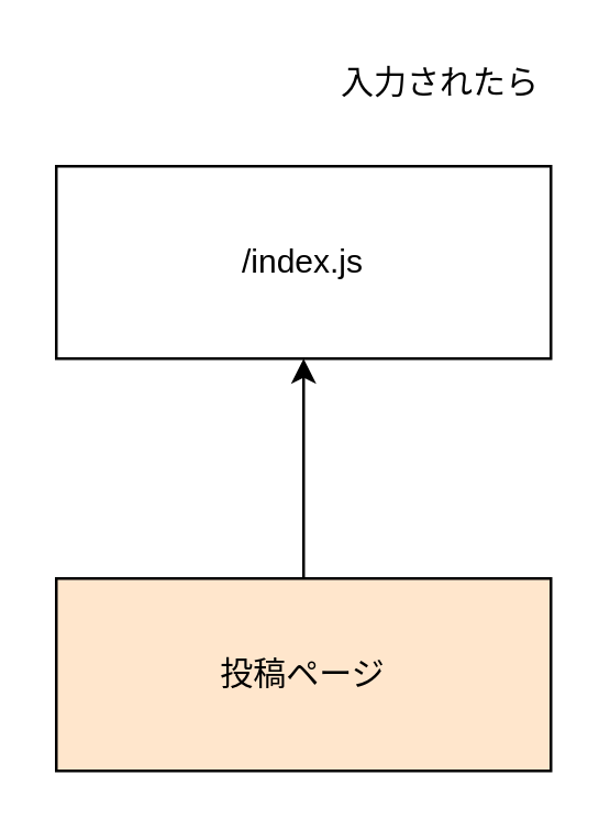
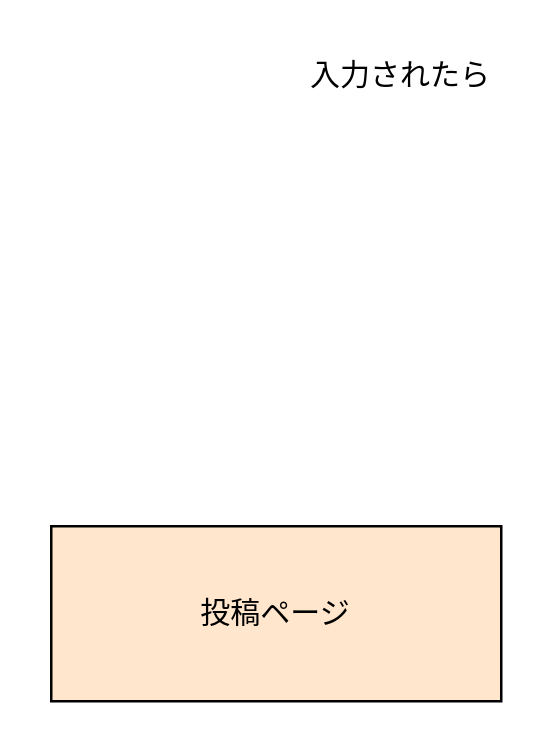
- <mxCell id="4" value="/index.js" style="rounded=0;whiteSpace=wrap;html=1;" vertex="1" parent="1"><mxGeometry x="20" y="60" width="180" height="70" as="geometry" /></mxCell>
- <mxCell id="2" value="" style="edgeStyle=orthogonalEdgeStyle;rounded=0;orthogonalLoop=1;jettySize=auto;html=1;" edge="1" parent="1" source="3" target="4"><mxGeometry relative="1" as="geometry" /></mxCell>
